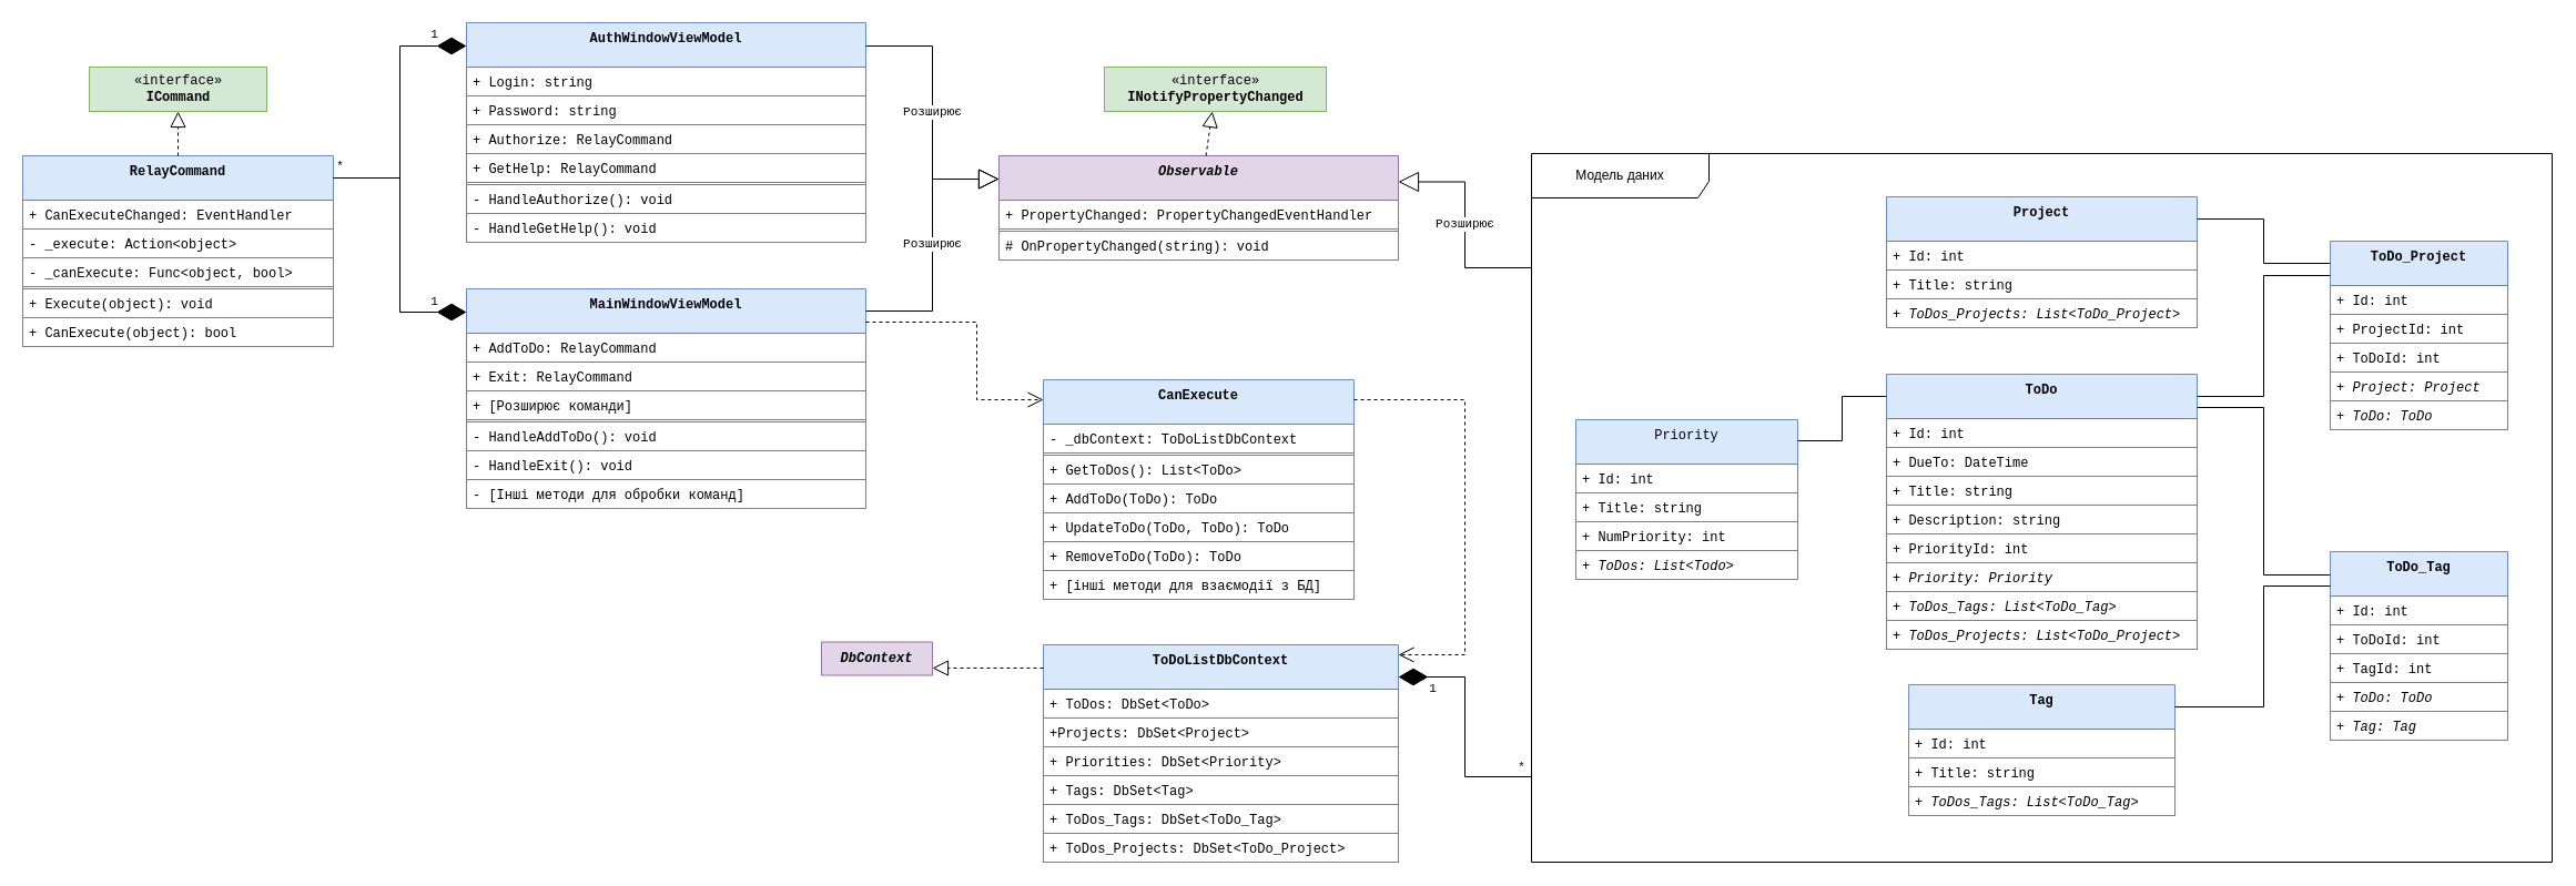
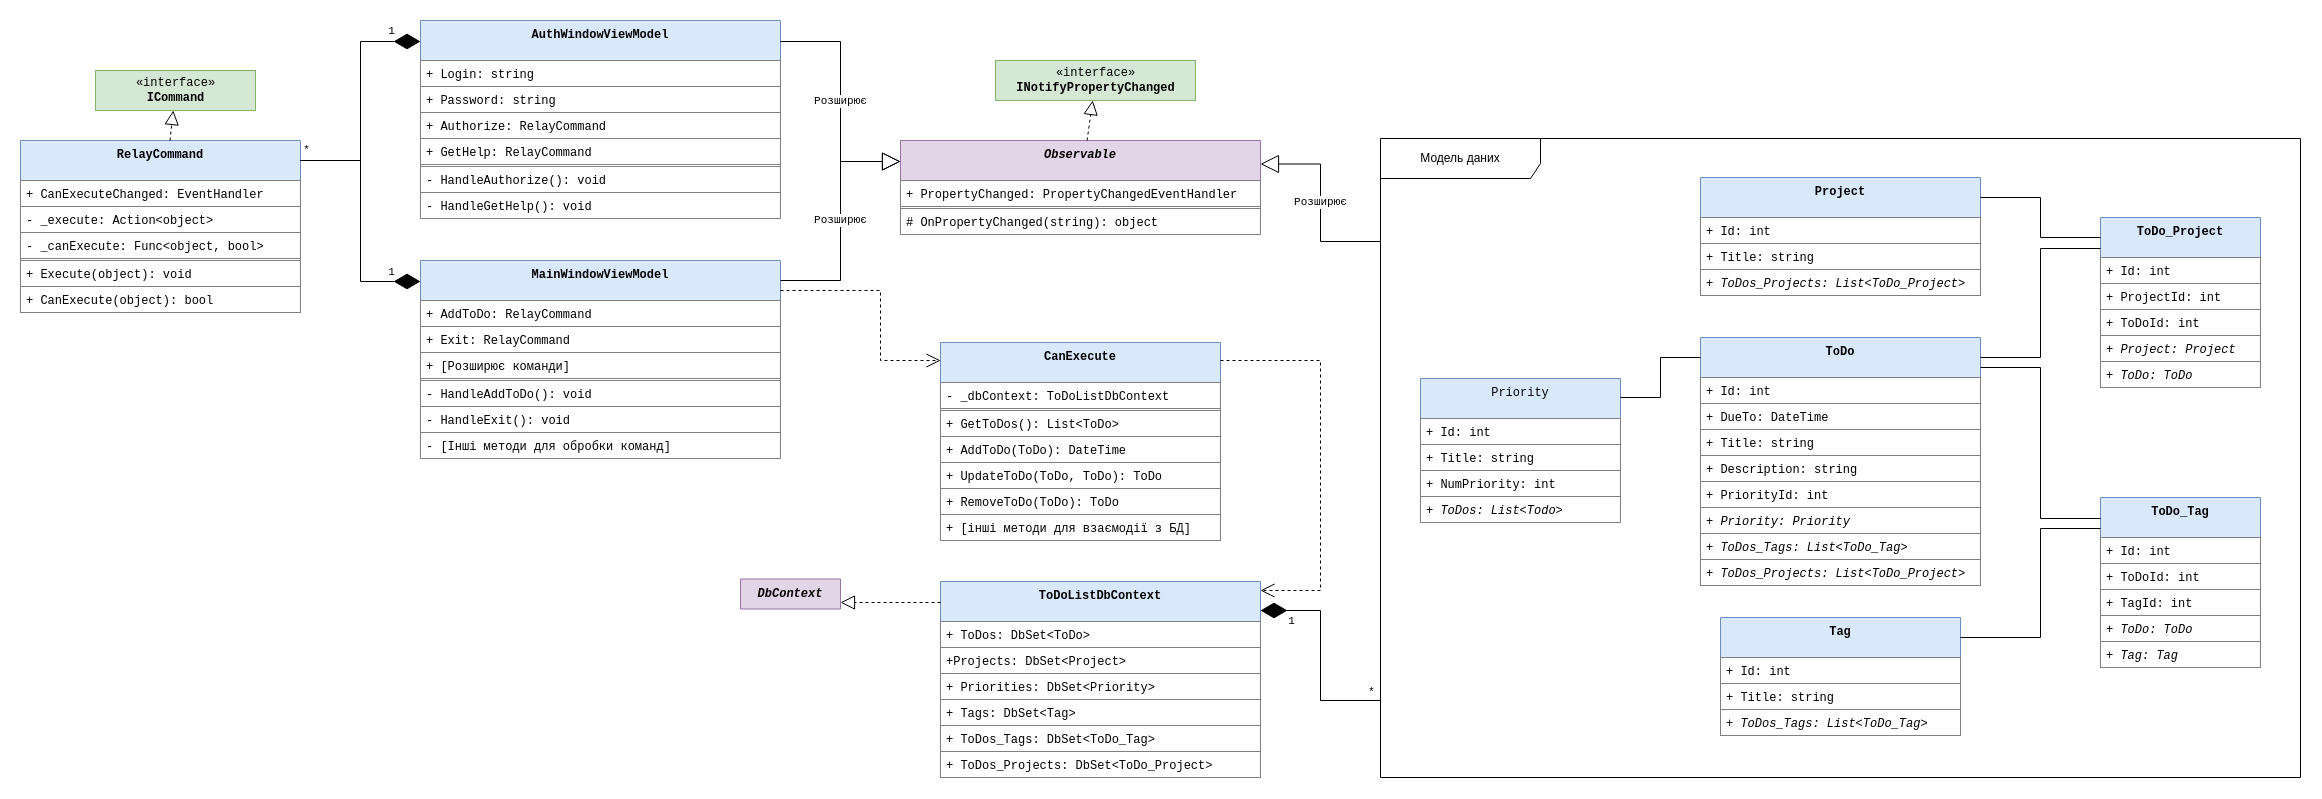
- <mxCell id="9" value="«interface»&lt;br&gt;&lt;b&gt;ICommand&lt;/b&gt;" style="html=1;fontFamily=Courier New;fillColor=#d5e8d4;strokeColor=#82b366;" parent="1" vertex="1"><mxGeometry x="80" y="60" width="160" height="40" as="geometry" /></mxCell>
+ <mxCell id="9" value="«interface»&lt;br&gt;&lt;b&gt;ICommand&lt;/b&gt;" style="html=1;fontFamily=Courier New;fillColor=#d5e8d4;strokeColor=#82b366;" parent="1" vertex="1"><mxGeometry x="95" y="70" width="160" height="40" as="geometry" /></mxCell>
- <mxCell id="6" value="# OnPropertyChanged(string): void" style="text;strokeColor=#808080;fillColor=none;align=left;verticalAlign=top;spacingLeft=4;spacingRight=4;overflow=hidden;rotatable=0;points=[[0,0.5],[1,0.5]];portConstraint=eastwest;fontFamily=Courier New;" parent="3" vertex="1"><mxGeometry y="68" width="360" height="26" as="geometry" /></mxCell>
+ <mxCell id="6" value="# OnPropertyChanged(string): object" style="text;strokeColor=#808080;fillColor=none;align=left;verticalAlign=top;spacingLeft=4;spacingRight=4;overflow=hidden;rotatable=0;points=[[0,0.5],[1,0.5]];portConstraint=eastwest;fontFamily=Courier New;" parent="3" vertex="1"><mxGeometry y="68" width="360" height="26" as="geometry" /></mxCell>
- <mxCell id="82" value="+ AddToDo(ToDo): ToDo" style="text;strokeColor=#808080;fillColor=none;align=left;verticalAlign=top;spacingLeft=4;spacingRight=4;overflow=hidden;rotatable=0;points=[[0,0.5],[1,0.5]];portConstraint=eastwest;fontFamily=Courier New;" vertex="1" parent="78"><mxGeometry y="94" width="280" height="26" as="geometry" /></mxCell>
+ <mxCell id="82" value="+ AddToDo(ToDo): DateTime" style="text;strokeColor=#808080;fillColor=none;align=left;verticalAlign=top;spacingLeft=4;spacingRight=4;overflow=hidden;rotatable=0;points=[[0,0.5],[1,0.5]];portConstraint=eastwest;fontFamily=Courier New;" vertex="1" parent="78"><mxGeometry y="94" width="280" height="26" as="geometry" /></mxCell>
